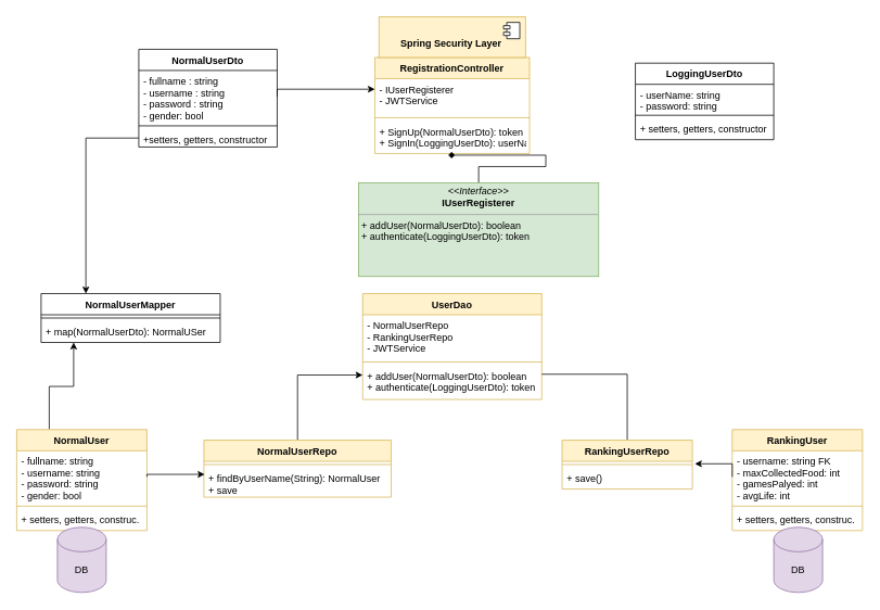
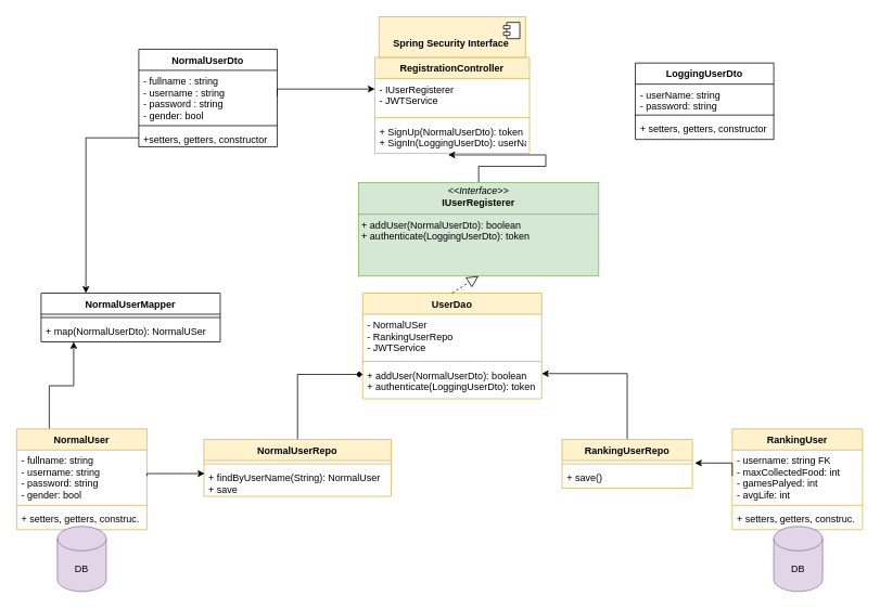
- <mxCell id="6" value="&lt;br&gt;&lt;b&gt;Spring Security Layer&amp;nbsp;&lt;/b&gt;" style="html=1;dropTarget=0;fillColor=#fff2cc;strokeColor=#d6b656;" vertex="1" parent="1"><mxGeometry x="465" y="20" width="180" height="50" as="geometry" /></mxCell>
+ <mxCell id="6" value="&lt;br&gt;&lt;b&gt;Spring Security Interface&amp;nbsp;&lt;/b&gt;" style="html=1;dropTarget=0;fillColor=#fff2cc;strokeColor=#d6b656;" vertex="1" parent="1"><mxGeometry x="465" y="20" width="180" height="50" as="geometry" /></mxCell>
- <mxCell id="17" style="edgeStyle=orthogonalEdgeStyle;rounded=0;orthogonalLoop=1;jettySize=auto;html=1;exitX=0.5;exitY=0;exitDx=0;exitDy=0;entryX=0.474;entryY=1.05;entryDx=0;entryDy=0;entryPerimeter=0;endArrow=diamond;" edge="1" parent="1" source="18" target="5"><mxGeometry relative="1" as="geometry" /></mxCell>
+ <mxCell id="17" style="edgeStyle=orthogonalEdgeStyle;rounded=0;orthogonalLoop=1;jettySize=auto;html=1;exitX=0.5;exitY=0;exitDx=0;exitDy=0;entryX=0.474;entryY=1.05;entryDx=0;entryDy=0;entryPerimeter=0;" edge="1" parent="1" source="18" target="5"><mxGeometry relative="1" as="geometry" /></mxCell>
+ <mxCell id="23" value="" style="endArrow=block;dashed=1;endFill=0;endSize=12;html=1;rounded=0;exitX=0.5;exitY=0;exitDx=0;exitDy=0;entryX=0.5;entryY=1;entryDx=0;entryDy=0;" edge="1" parent="1" source="19" target="18"><mxGeometry width="160" relative="1" as="geometry"><mxPoint x="470" y="230" as="sourcePoint" /><mxPoint x="630" y="230" as="targetPoint" /></mxGeometry></mxCell>
- <mxCell id="20" value="- NormalUserRepo&#10;- RankingUserRepo&#10;- JWTService&#10;" style="text;strokeColor=none;fillColor=none;align=left;verticalAlign=top;spacingLeft=4;spacingRight=4;overflow=hidden;rotatable=0;points=[[0,0.5],[1,0.5]];portConstraint=eastwest;" vertex="1" parent="19"><mxGeometry y="26" width="220" height="54" as="geometry" /></mxCell>
+ <mxCell id="20" value="- NormalUSer&#10;- RankingUserRepo&#10;- JWTService&#10;" style="text;strokeColor=none;fillColor=none;align=left;verticalAlign=top;spacingLeft=4;spacingRight=4;overflow=hidden;rotatable=0;points=[[0,0.5],[1,0.5]];portConstraint=eastwest;" vertex="1" parent="19"><mxGeometry y="26" width="220" height="54" as="geometry" /></mxCell>
- <mxCell id="24" style="edgeStyle=orthogonalEdgeStyle;rounded=0;orthogonalLoop=1;jettySize=auto;html=1;exitX=0.5;exitY=0;exitDx=0;exitDy=0;entryX=0;entryY=0.286;entryDx=0;entryDy=0;entryPerimeter=0;" edge="1" parent="1" source="25" target="22"><mxGeometry relative="1" as="geometry" /></mxCell>
+ <mxCell id="24" style="edgeStyle=orthogonalEdgeStyle;rounded=0;orthogonalLoop=1;jettySize=auto;html=1;exitX=0.5;exitY=0;exitDx=0;exitDy=0;entryX=0;entryY=0.286;entryDx=0;entryDy=0;entryPerimeter=0;endArrow=diamond;" edge="1" parent="1" source="25" target="22"><mxGeometry relative="1" as="geometry" /></mxCell>
- <mxCell id="28" style="edgeStyle=orthogonalEdgeStyle;rounded=0;orthogonalLoop=1;jettySize=auto;html=1;exitX=0.5;exitY=0;exitDx=0;exitDy=0;entryX=1;entryY=0.262;entryDx=0;entryDy=0;entryPerimeter=0;endArrow=none;" edge="1" parent="1" source="29" target="22"><mxGeometry relative="1" as="geometry" /></mxCell>
+ <mxCell id="28" style="edgeStyle=orthogonalEdgeStyle;rounded=0;orthogonalLoop=1;jettySize=auto;html=1;exitX=0.5;exitY=0;exitDx=0;exitDy=0;entryX=1;entryY=0.262;entryDx=0;entryDy=0;entryPerimeter=0;" edge="1" parent="1" source="29" target="22"><mxGeometry relative="1" as="geometry" /></mxCell>
